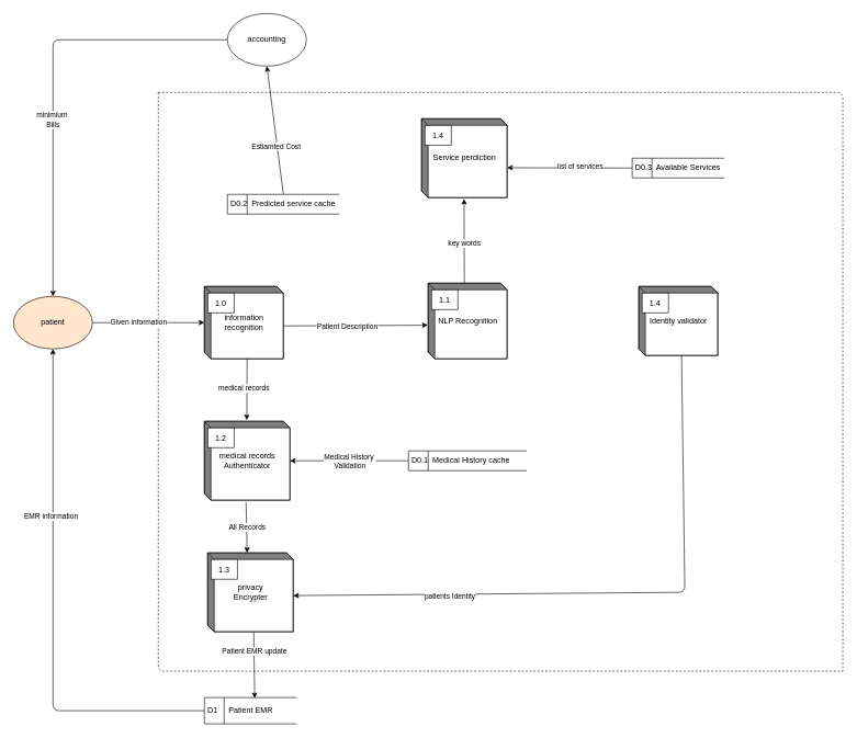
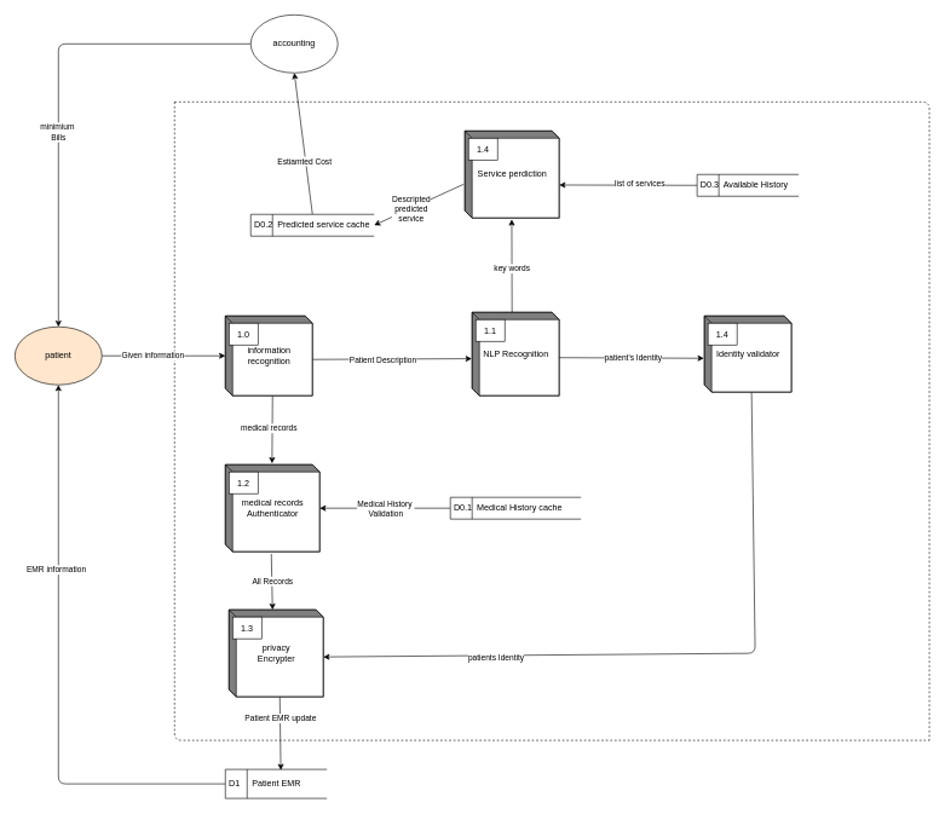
- <mxCell id="49" value="D0.3&amp;nbsp; Available Services" style="html=1;dashed=0;whitespace=wrap;shape=mxgraph.dfd.dataStoreID;align=left;spacingLeft=3;points=[[0,0],[0.5,0],[1,0],[0,0.5],[1,0.5],[0,1],[0.5,1],[1,1]];" vertex="1" parent="1"><mxGeometry x="960" y="240" width="140" height="30" as="geometry" /></mxCell>
+ <mxCell id="49" value="D0.3&amp;nbsp; Available History" style="html=1;dashed=0;whitespace=wrap;shape=mxgraph.dfd.dataStoreID;align=left;spacingLeft=3;points=[[0,0],[0.5,0],[1,0],[0,0.5],[1,0.5],[0,1],[0.5,1],[1,1]];" vertex="1" parent="1"><mxGeometry x="960" y="240" width="140" height="30" as="geometry" /></mxCell>
+ <mxCell id="36" style="edgeStyle=none;html=1;exitX=-0.015;exitY=0.613;exitDx=0;exitDy=0;exitPerimeter=0;entryX=1;entryY=0.5;entryDx=0;entryDy=0;" edge="1" parent="1" source="38" target="42"><mxGeometry relative="1" as="geometry" /></mxCell>
+ <mxCell id="37" value="Descripted&lt;br&gt;predicted&lt;br&gt;service" style="edgeLabel;html=1;align=center;verticalAlign=middle;resizable=0;points=[];" vertex="1" connectable="0" parent="36"><mxGeometry x="0.174" y="-2" relative="1" as="geometry"><mxPoint y="3" as="offset" /></mxGeometry></mxCell>
+ <mxCell id="19" style="edgeStyle=none;html=1;exitX=0;exitY=0;exitDx=120.0;exitDy=62.5;exitPerimeter=0;entryX=-0.006;entryY=0.556;entryDx=0;entryDy=0;entryPerimeter=0;" edge="1" parent="1" source="23" target="45"><mxGeometry relative="1" as="geometry" /></mxCell>
+ <mxCell id="20" value="patient's Identity" style="edgeLabel;html=1;align=center;verticalAlign=middle;resizable=0;points=[];" vertex="1" connectable="0" parent="19"><mxGeometry x="0.381" y="1" relative="1" as="geometry"><mxPoint x="-37" as="offset" /></mxGeometry></mxCell>
